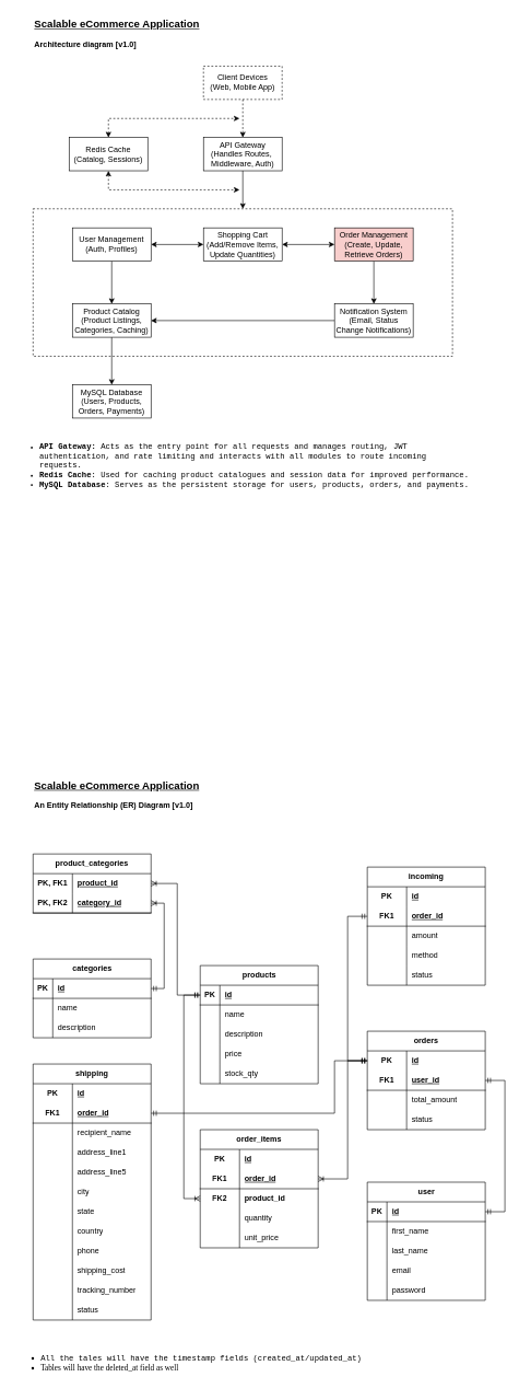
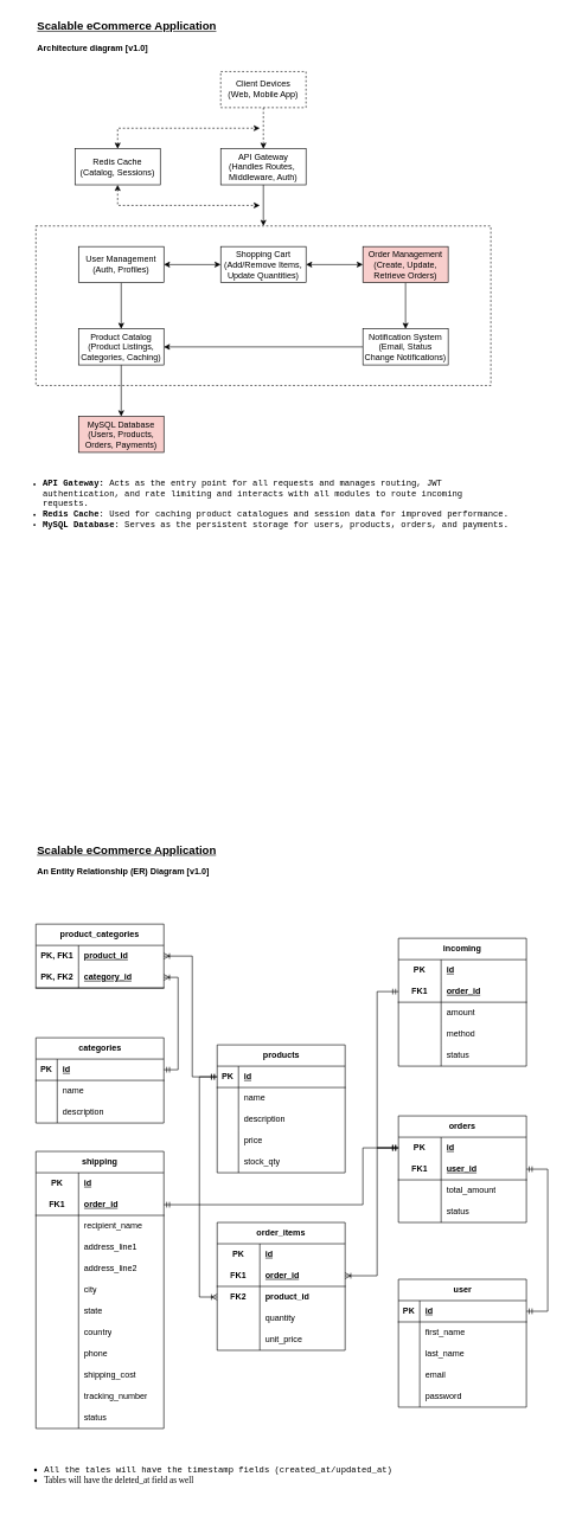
- <mxCell id="9" value="&lt;div&gt;MySQL Database&lt;/div&gt;&lt;div&gt;(Users, Products, Orders, Payments)&lt;/div&gt;" style="html=1;dashed=0;whiteSpace=wrap;" parent="2" vertex="1"><mxGeometry x="80" y="565.354" width="120" height="50.709" as="geometry" /></mxCell>
+ <mxCell id="9" value="&lt;div&gt;MySQL Database&lt;/div&gt;&lt;div&gt;(Users, Products, Orders, Payments)&lt;/div&gt;" style="html=1;dashed=0;whiteSpace=wrap;fillColor=#f8cecc;" parent="2" vertex="1"><mxGeometry x="80" y="565.354" width="120" height="50.709" as="geometry" /></mxCell>
- <mxCell id="143" value="address_line5" style="shape=partialRectangle;connectable=0;fillColor=none;top=0;left=0;bottom=0;right=0;align=left;spacingLeft=6;overflow=hidden;html=1;whiteSpace=wrap;" vertex="1" parent="141"><mxGeometry x="60" width="120" height="30" as="geometry"><mxRectangle width="120" height="30" as="alternateBounds" /></mxGeometry></mxCell>
+ <mxCell id="143" value="address_line2" style="shape=partialRectangle;connectable=0;fillColor=none;top=0;left=0;bottom=0;right=0;align=left;spacingLeft=6;overflow=hidden;html=1;whiteSpace=wrap;" vertex="1" parent="141"><mxGeometry x="60" width="120" height="30" as="geometry"><mxRectangle width="120" height="30" as="alternateBounds" /></mxGeometry></mxCell>
